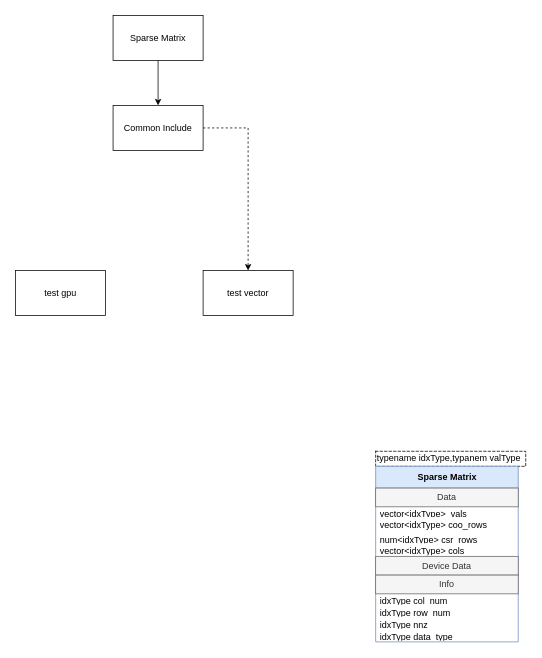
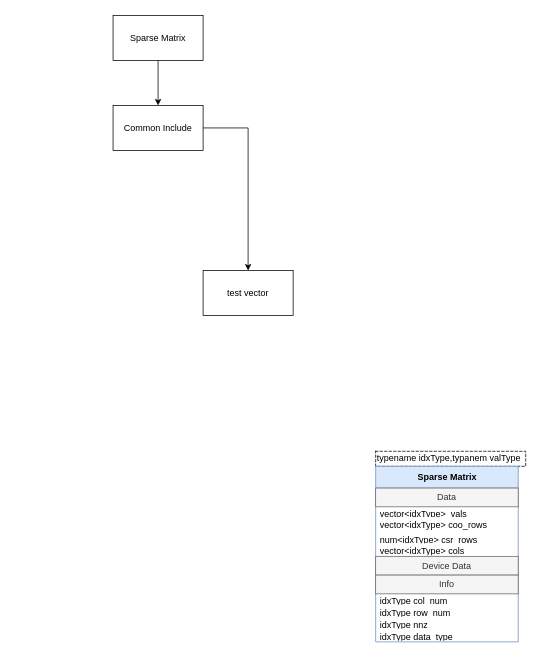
- <mxCell id="4" style="edgeStyle=orthogonalEdgeStyle;rounded=0;orthogonalLoop=1;jettySize=auto;html=1;exitX=1;exitY=0.5;exitDx=0;exitDy=0;entryX=0.5;entryY=0;entryDx=0;entryDy=0;dashed=1;" edge="1" parent="1" source="5" target="7"><mxGeometry relative="1" as="geometry" /></mxCell>
+ <mxCell id="4" style="edgeStyle=orthogonalEdgeStyle;rounded=0;orthogonalLoop=1;jettySize=auto;html=1;exitX=1;exitY=0.5;exitDx=0;exitDy=0;entryX=0.5;entryY=0;entryDx=0;entryDy=0;" edge="1" parent="1" source="5" target="7"><mxGeometry relative="1" as="geometry" /></mxCell>
- <mxCell id="6" value="test gpu" style="rounded=0;whiteSpace=wrap;html=1;" vertex="1" parent="1"><mxGeometry x="20" y="360" width="120" height="60" as="geometry" /></mxCell>
